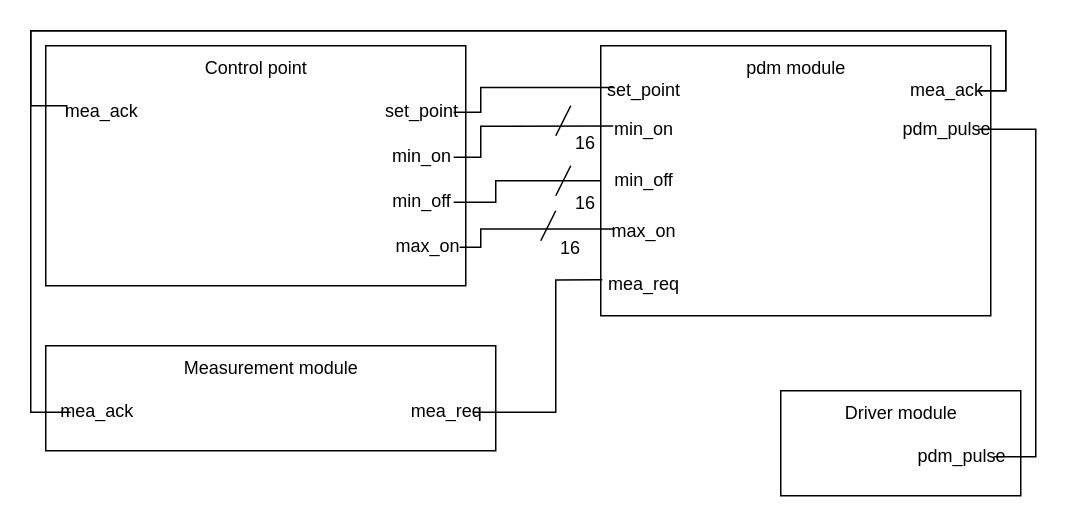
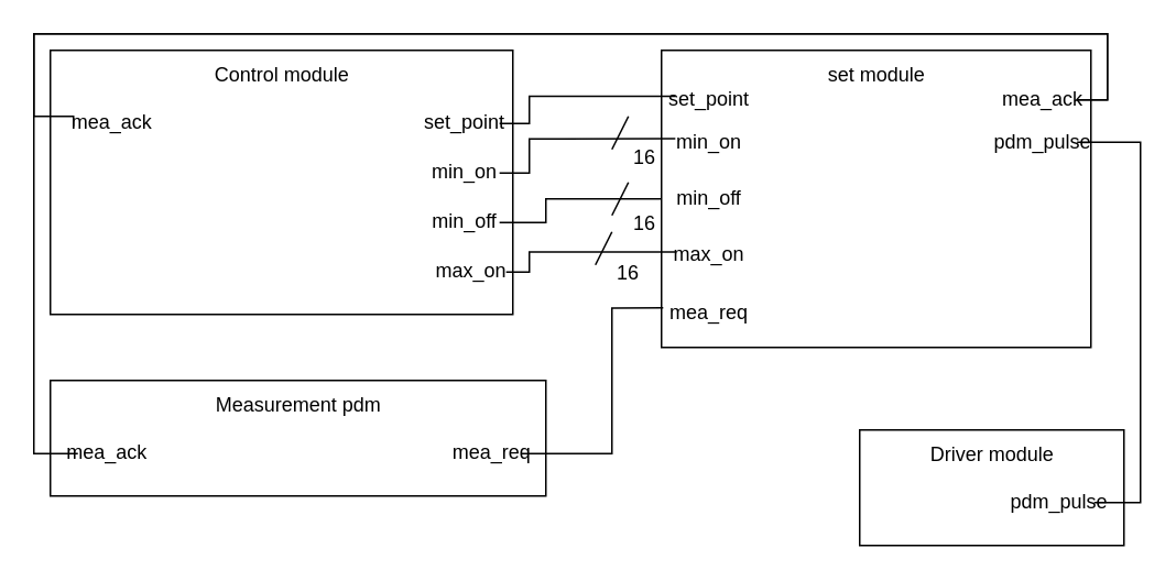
- <mxCell id="19" value="&lt;div&gt;Control point&lt;br&gt;&lt;/div&gt;" style="text;html=1;align=center;verticalAlign=middle;whiteSpace=wrap;rounded=0;" parent="17" vertex="1"><mxGeometry x="79.58" y="10" width="120.833" height="10" as="geometry" /></mxCell>
+ <mxCell id="19" value="&lt;div&gt;Control module&lt;br&gt;&lt;/div&gt;" style="text;html=1;align=center;verticalAlign=middle;whiteSpace=wrap;rounded=0;" parent="17" vertex="1"><mxGeometry x="79.58" y="10" width="120.833" height="10" as="geometry" /></mxCell>
- <mxCell id="11" value="pdm module" style="text;html=1;align=center;verticalAlign=middle;whiteSpace=wrap;rounded=0;" parent="2" vertex="1"><mxGeometry x="69.58" y="10" width="120.833" height="10" as="geometry" /></mxCell>
+ <mxCell id="11" value="set module" style="text;html=1;align=center;verticalAlign=middle;whiteSpace=wrap;rounded=0;" parent="2" vertex="1"><mxGeometry x="69.58" y="10" width="120.833" height="10" as="geometry" /></mxCell>
- <mxCell id="14" value="Measurement module" style="text;html=1;align=center;verticalAlign=middle;whiteSpace=wrap;rounded=0;" parent="12" vertex="1"><mxGeometry x="89.583" y="10" width="120.833" height="10" as="geometry" /></mxCell>
+ <mxCell id="14" value="Measurement pdm" style="text;html=1;align=center;verticalAlign=middle;whiteSpace=wrap;rounded=0;" parent="12" vertex="1"><mxGeometry x="89.583" y="10" width="120.833" height="10" as="geometry" /></mxCell>
